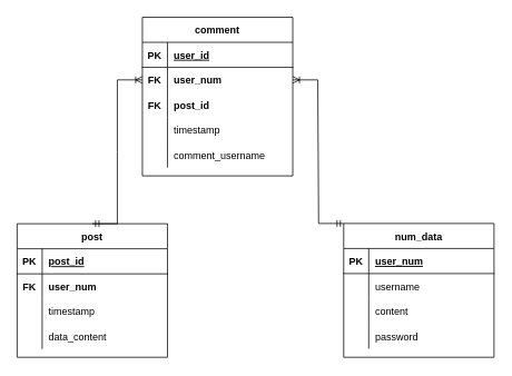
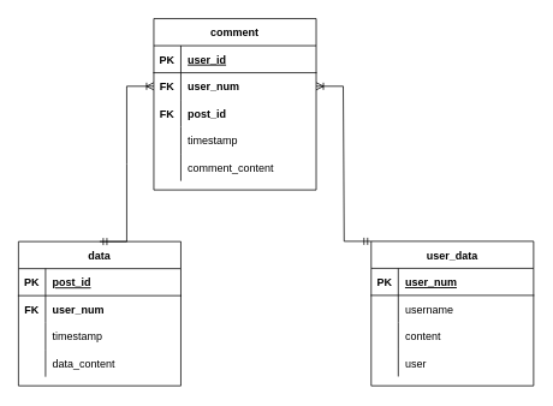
- <mxCell id="43" value="comment_username" style="shape=partialRectangle;connectable=0;fillColor=none;top=0;left=0;bottom=0;right=0;align=left;spacingLeft=6;overflow=hidden;" vertex="1" parent="41"><mxGeometry x="30" width="150" height="30" as="geometry"><mxRectangle width="150" height="30" as="alternateBounds" /></mxGeometry></mxCell>
+ <mxCell id="43" value="comment_content" style="shape=partialRectangle;connectable=0;fillColor=none;top=0;left=0;bottom=0;right=0;align=left;spacingLeft=6;overflow=hidden;" vertex="1" parent="41"><mxGeometry x="30" width="150" height="30" as="geometry"><mxRectangle width="150" height="30" as="alternateBounds" /></mxGeometry></mxCell>
- <mxCell id="15" value="post" style="shape=table;startSize=30;container=1;collapsible=1;childLayout=tableLayout;fixedRows=1;rowLines=0;fontStyle=1;align=center;resizeLast=1;" vertex="1" parent="1"><mxGeometry x="20" y="267.3" width="180" height="160" as="geometry"><mxRectangle x="512" y="102" width="53" height="30" as="alternateBounds" /></mxGeometry></mxCell>
+ <mxCell id="15" value="data" style="shape=table;startSize=30;container=1;collapsible=1;childLayout=tableLayout;fixedRows=1;rowLines=0;fontStyle=1;align=center;resizeLast=1;" vertex="1" parent="1"><mxGeometry x="20" y="267.3" width="180" height="160" as="geometry"><mxRectangle x="512" y="102" width="53" height="30" as="alternateBounds" /></mxGeometry></mxCell>
- <mxCell id="2" value="num_data" style="shape=table;startSize=30;container=1;collapsible=1;childLayout=tableLayout;fixedRows=1;rowLines=0;fontStyle=1;align=center;resizeLast=1;" vertex="1" parent="1"><mxGeometry x="411" y="267" width="180" height="160.3" as="geometry" /></mxCell>
+ <mxCell id="2" value="user_data" style="shape=table;startSize=30;container=1;collapsible=1;childLayout=tableLayout;fixedRows=1;rowLines=0;fontStyle=1;align=center;resizeLast=1;" vertex="1" parent="1"><mxGeometry x="411" y="267" width="180" height="160.3" as="geometry" /></mxCell>
- <mxCell id="14" value="password" style="shape=partialRectangle;connectable=0;fillColor=none;top=0;left=0;bottom=0;right=0;align=left;spacingLeft=6;overflow=hidden;" vertex="1" parent="12"><mxGeometry x="30" width="150" height="30" as="geometry"><mxRectangle width="150" height="30" as="alternateBounds" /></mxGeometry></mxCell>
+ <mxCell id="14" value="user" style="shape=partialRectangle;connectable=0;fillColor=none;top=0;left=0;bottom=0;right=0;align=left;spacingLeft=6;overflow=hidden;" vertex="1" parent="12"><mxGeometry x="30" width="150" height="30" as="geometry"><mxRectangle width="150" height="30" as="alternateBounds" /></mxGeometry></mxCell>
